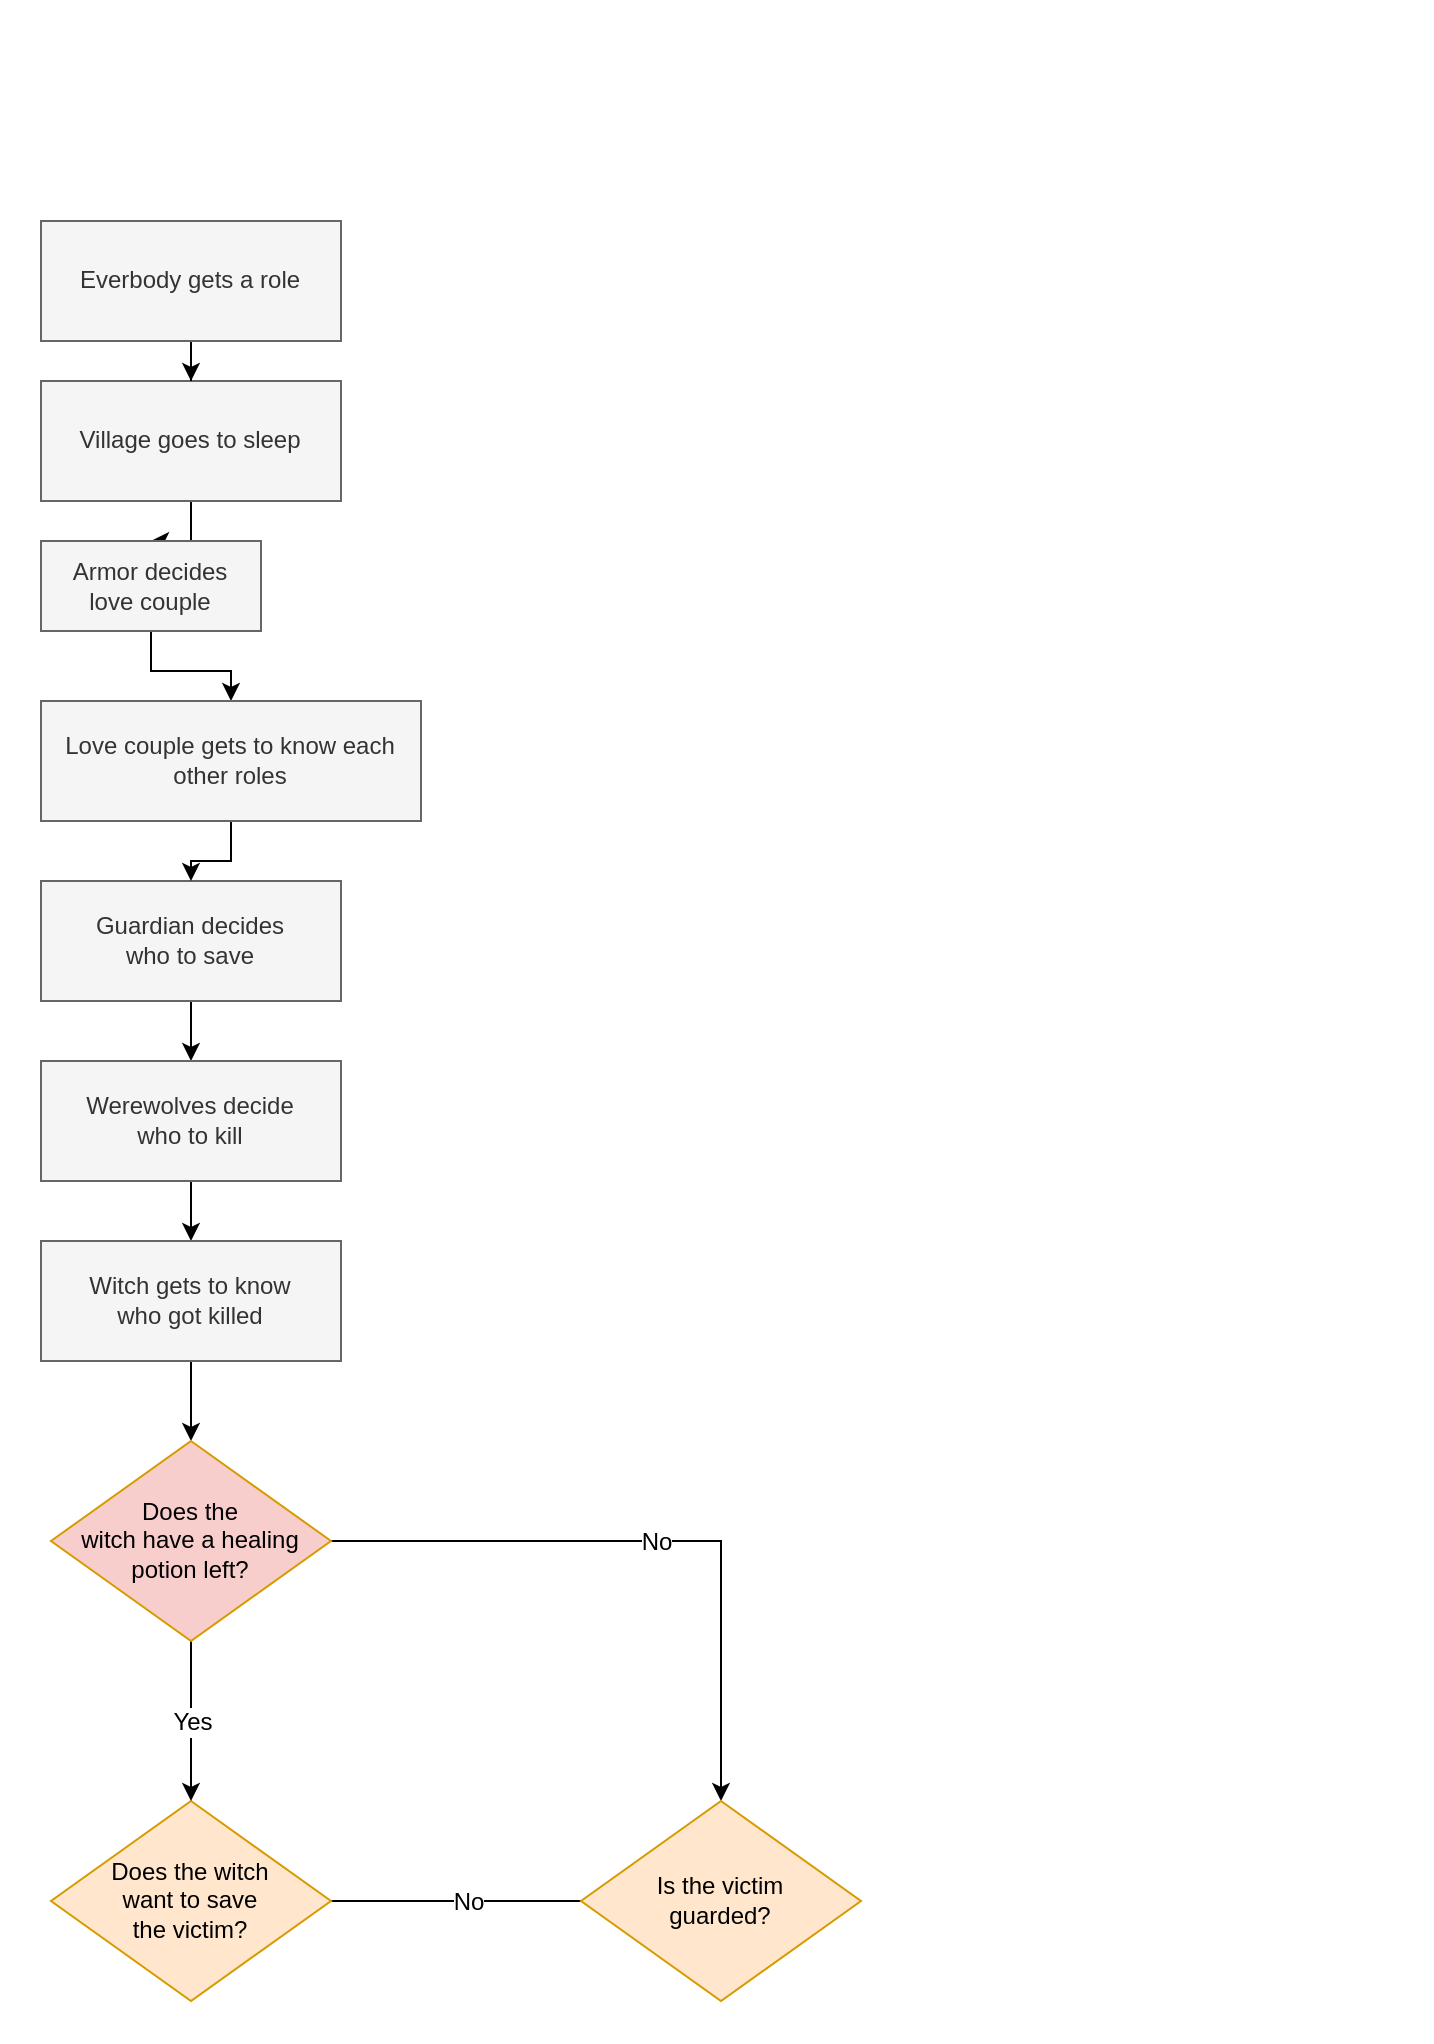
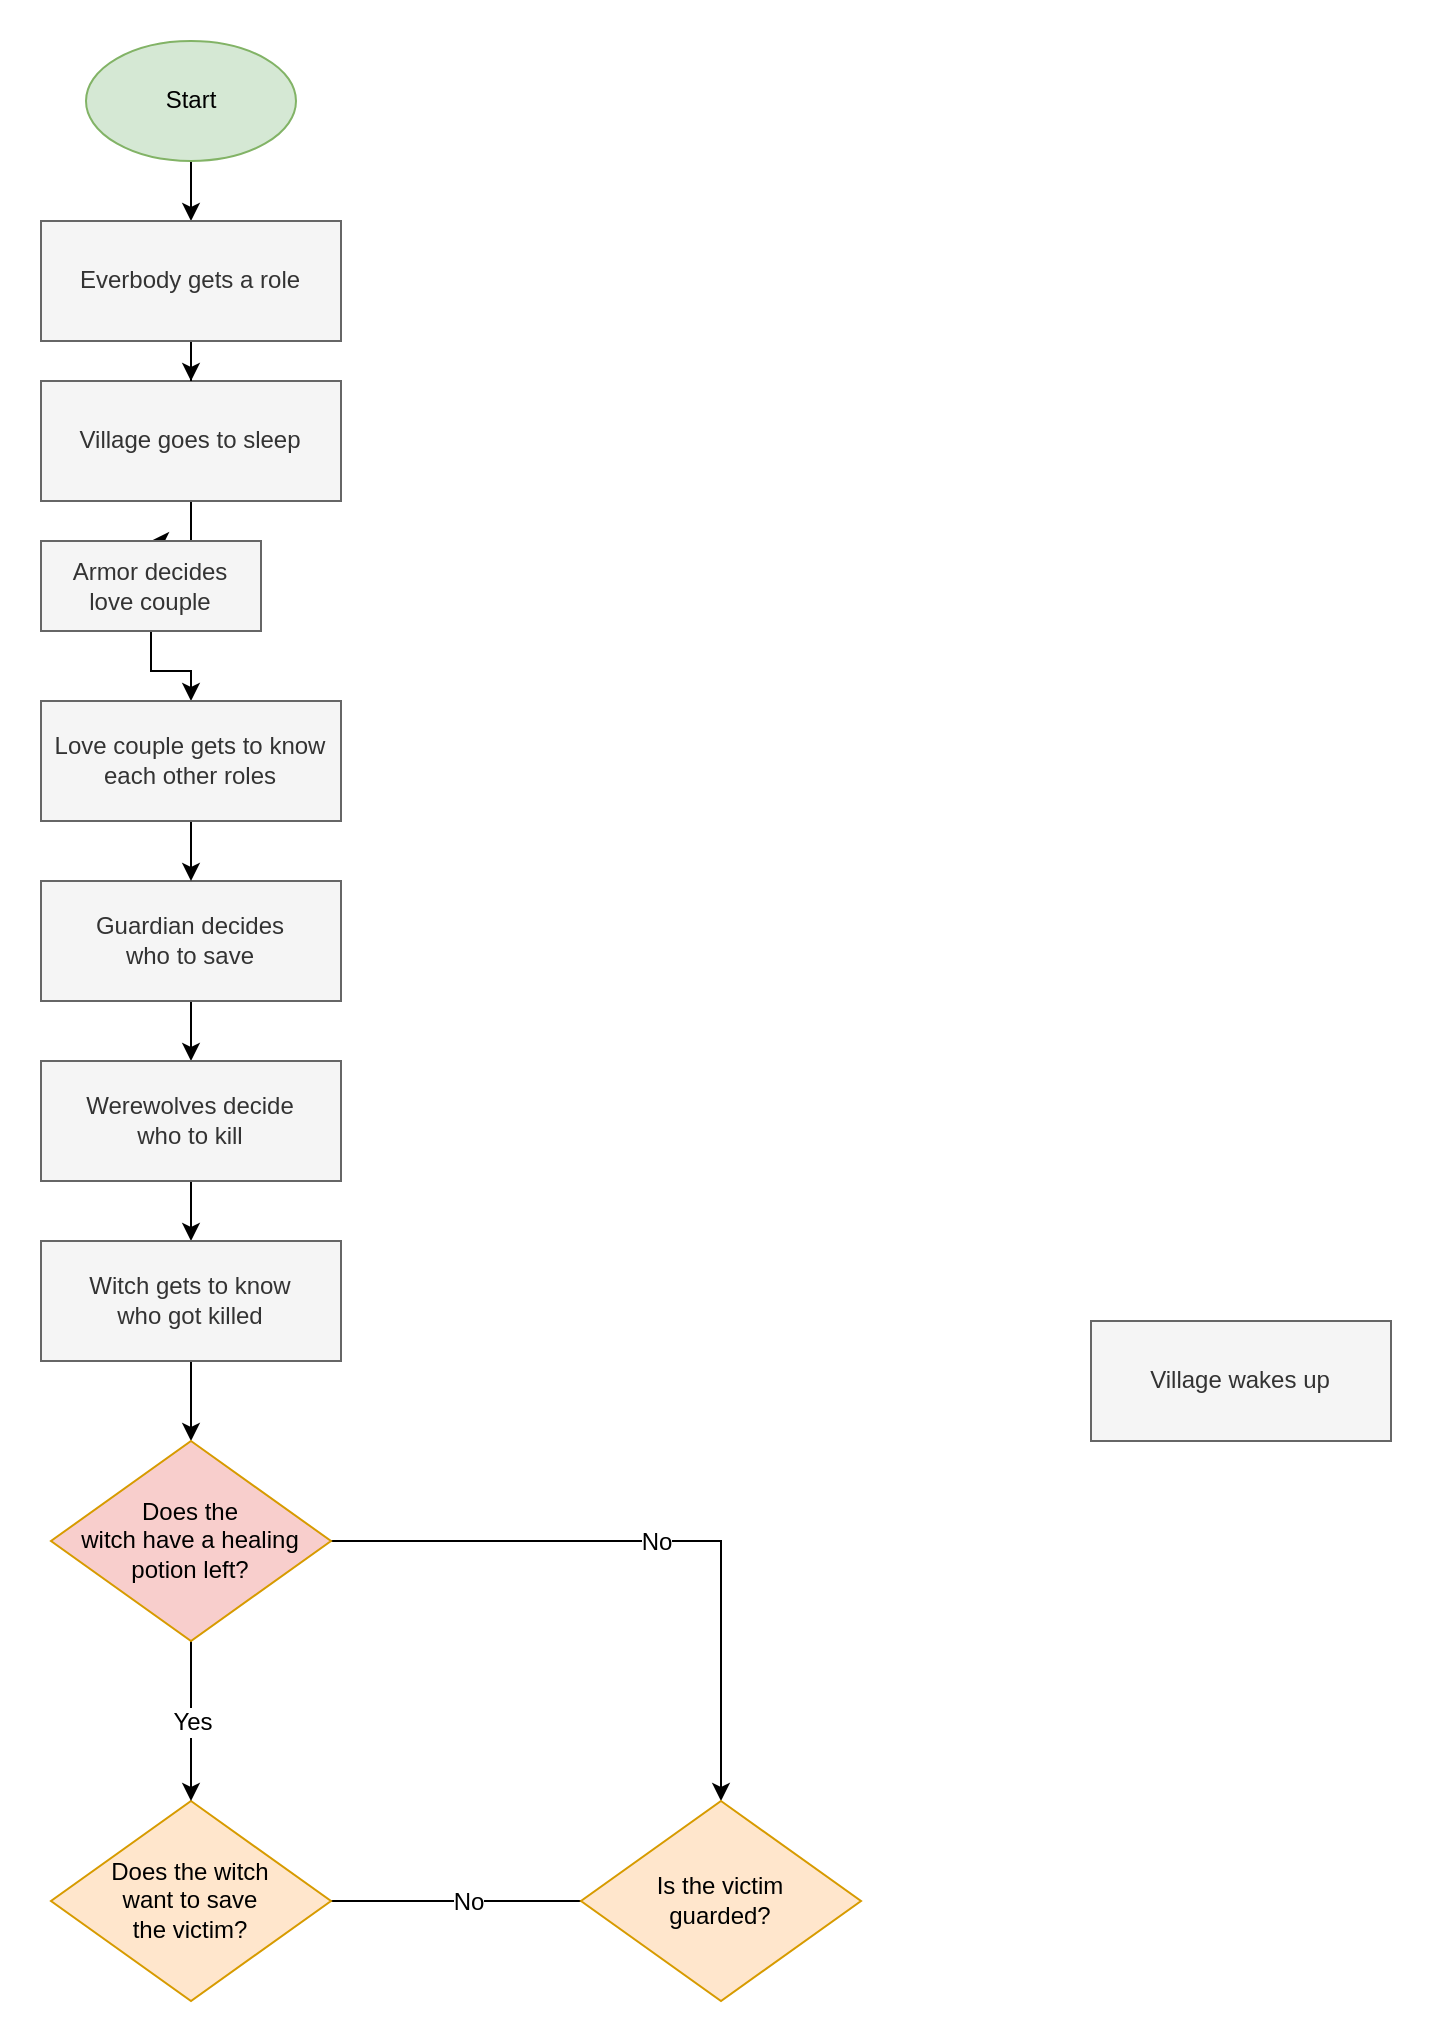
+ <mxCell id="14" value="&lt;font color=&quot;#000000&quot;&gt;Start&lt;/font&gt;" style="ellipse;whiteSpace=wrap;html=1;fillColor=#d5e8d4;strokeColor=#82b366;" vertex="1" parent="1"><mxGeometry x="42.5" y="20" width="105" height="60" as="geometry" /></mxCell>
+ <mxCell id="13" style="edgeStyle=orthogonalEdgeStyle;rounded=0;orthogonalLoop=1;jettySize=auto;html=1;entryX=0.5;entryY=0;entryDx=0;entryDy=0;" edge="1" parent="1" source="14" target="16"><mxGeometry relative="1" as="geometry" /></mxCell>
- <mxCell id="18" value="Love couple gets to know each other roles" style="rounded=0;whiteSpace=wrap;html=1;fillColor=#f5f5f5;strokeColor=#666666;fontColor=#333333;" vertex="1" parent="1"><mxGeometry x="20" y="350" width="190" height="60" as="geometry" /></mxCell>
+ <mxCell id="18" value="Love couple gets to know each other roles" style="rounded=0;whiteSpace=wrap;html=1;fillColor=#f5f5f5;strokeColor=#666666;fontColor=#333333;" vertex="1" parent="1"><mxGeometry x="20" y="350" width="150" height="60" as="geometry" /></mxCell>
+ <mxCell id="4" value="Village wakes up" style="rounded=0;whiteSpace=wrap;html=1;fillColor=#f5f5f5;strokeColor=#666666;fontColor=#333333;" vertex="1" parent="1"><mxGeometry x="545" y="660" width="150" height="60" as="geometry" /></mxCell>
